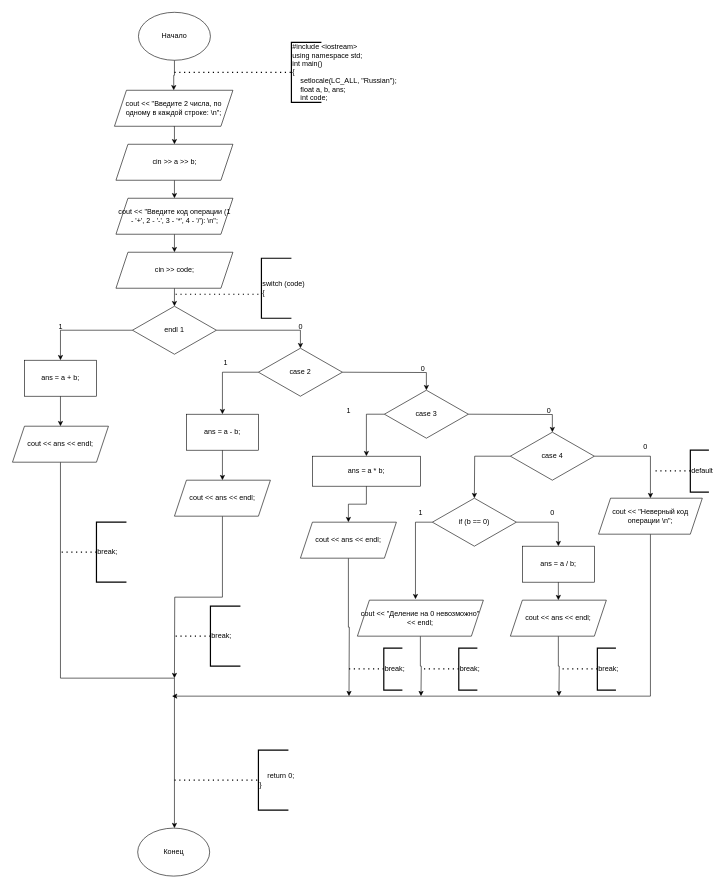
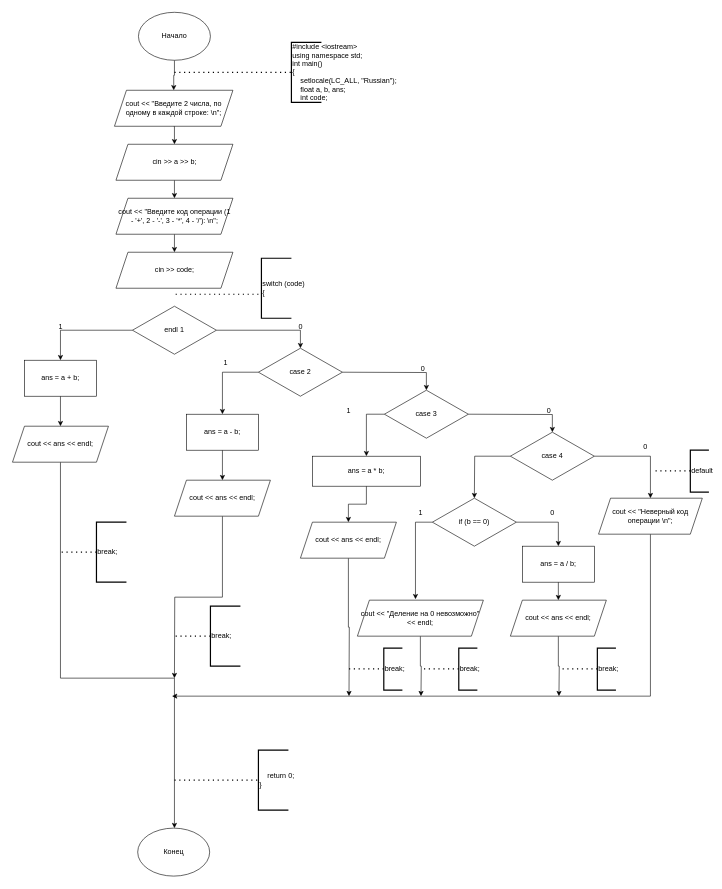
- <mxCell id="13" style="edgeStyle=orthogonalEdgeStyle;rounded=0;orthogonalLoop=1;jettySize=auto;html=1;exitX=0.5;exitY=1;exitDx=0;exitDy=0;entryX=0.5;entryY=0;entryDx=0;entryDy=0;" edge="1" parent="1" source="14" target="17"><mxGeometry relative="1" as="geometry" /></mxCell>
